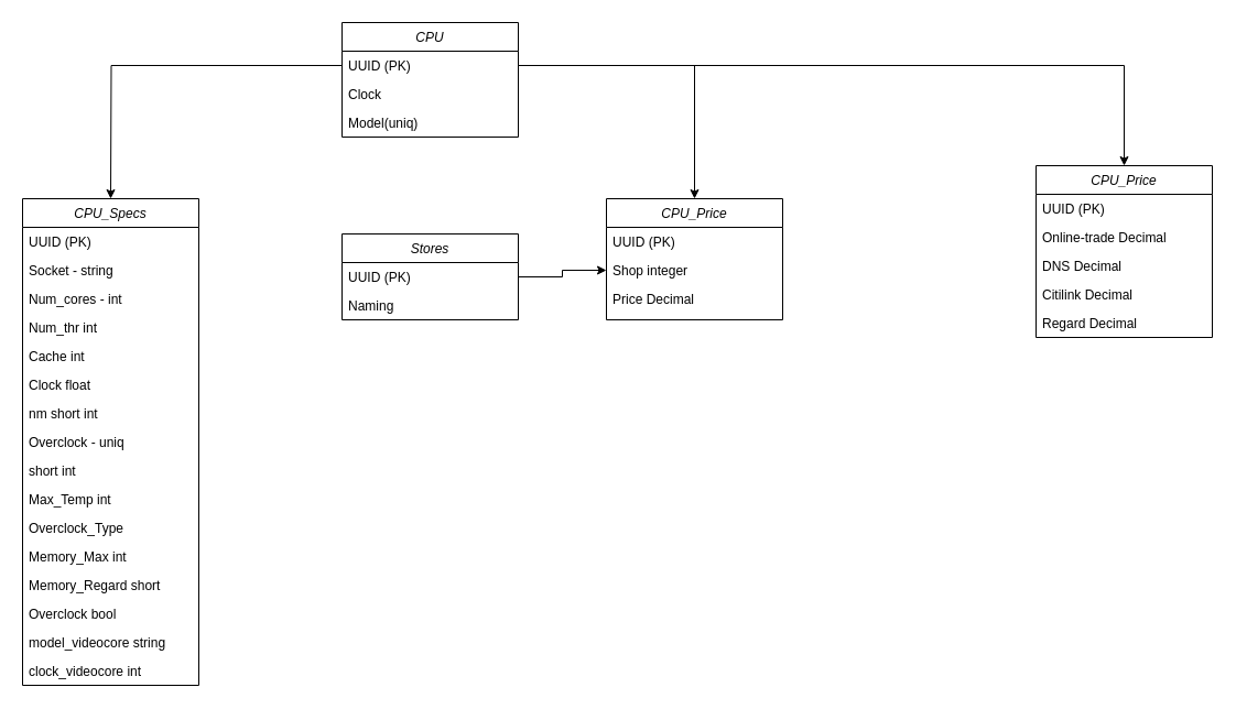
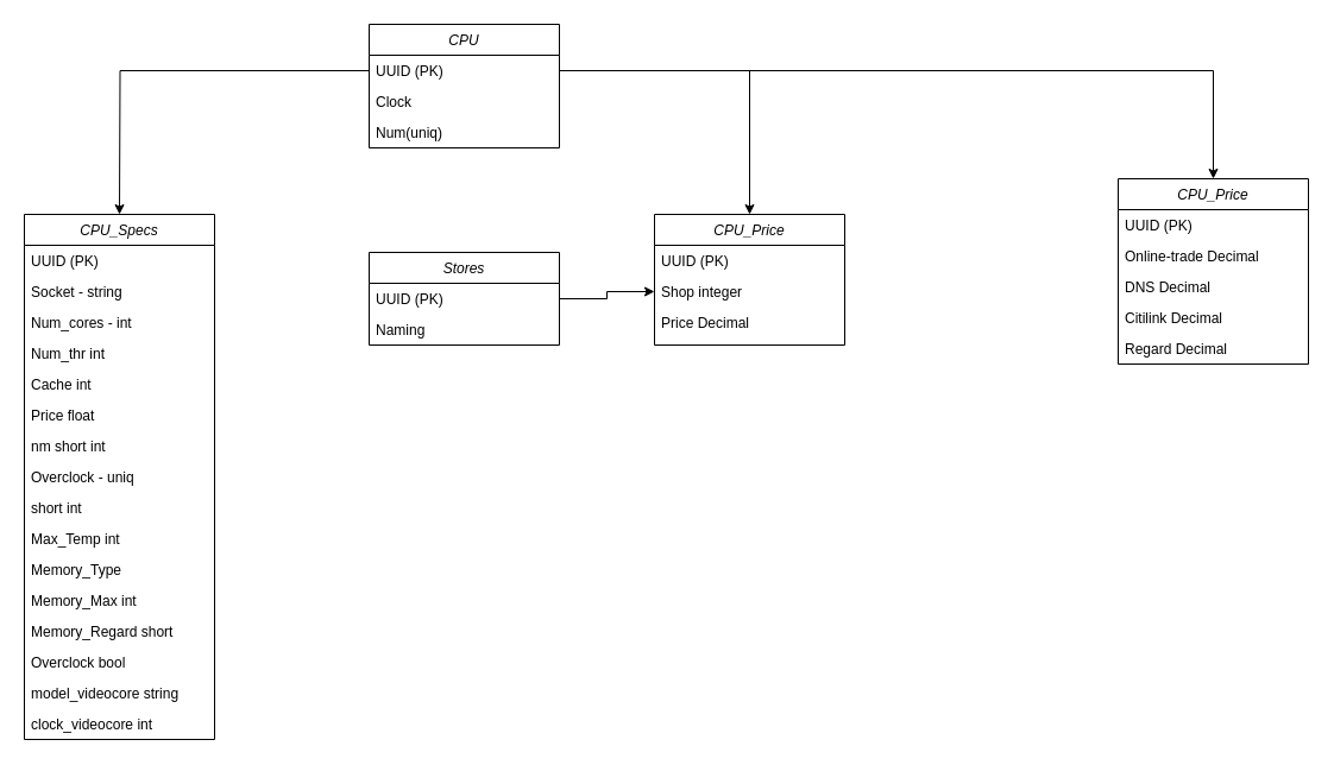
- <mxCell id="6" value="Model(uniq)" style="text;align=left;verticalAlign=top;spacingLeft=4;spacingRight=4;overflow=hidden;rotatable=0;points=[[0,0.5],[1,0.5]];portConstraint=eastwest;rounded=0;shadow=0;html=0;" parent="2" vertex="1"><mxGeometry y="78" width="160" height="26" as="geometry" /></mxCell>
+ <mxCell id="6" value="Num(uniq)" style="text;align=left;verticalAlign=top;spacingLeft=4;spacingRight=4;overflow=hidden;rotatable=0;points=[[0,0.5],[1,0.5]];portConstraint=eastwest;rounded=0;shadow=0;html=0;" parent="2" vertex="1"><mxGeometry y="78" width="160" height="26" as="geometry" /></mxCell>
- <mxCell id="13" value="Clock float" style="text;align=left;verticalAlign=top;spacingLeft=4;spacingRight=4;overflow=hidden;rotatable=0;points=[[0,0.5],[1,0.5]];portConstraint=eastwest;rounded=0;shadow=0;html=0;" vertex="1" parent="7"><mxGeometry y="156" width="160" height="26" as="geometry" /></mxCell>
+ <mxCell id="13" value="Price float" style="text;align=left;verticalAlign=top;spacingLeft=4;spacingRight=4;overflow=hidden;rotatable=0;points=[[0,0.5],[1,0.5]];portConstraint=eastwest;rounded=0;shadow=0;html=0;" vertex="1" parent="7"><mxGeometry y="156" width="160" height="26" as="geometry" /></mxCell>
- <mxCell id="18" value="Overclock_Type " style="text;align=left;verticalAlign=top;spacingLeft=4;spacingRight=4;overflow=hidden;rotatable=0;points=[[0,0.5],[1,0.5]];portConstraint=eastwest;rounded=0;shadow=0;html=0;" vertex="1" parent="7"><mxGeometry y="286" width="160" height="26" as="geometry" /></mxCell>
+ <mxCell id="18" value="Memory_Type " style="text;align=left;verticalAlign=top;spacingLeft=4;spacingRight=4;overflow=hidden;rotatable=0;points=[[0,0.5],[1,0.5]];portConstraint=eastwest;rounded=0;shadow=0;html=0;" vertex="1" parent="7"><mxGeometry y="286" width="160" height="26" as="geometry" /></mxCell>
